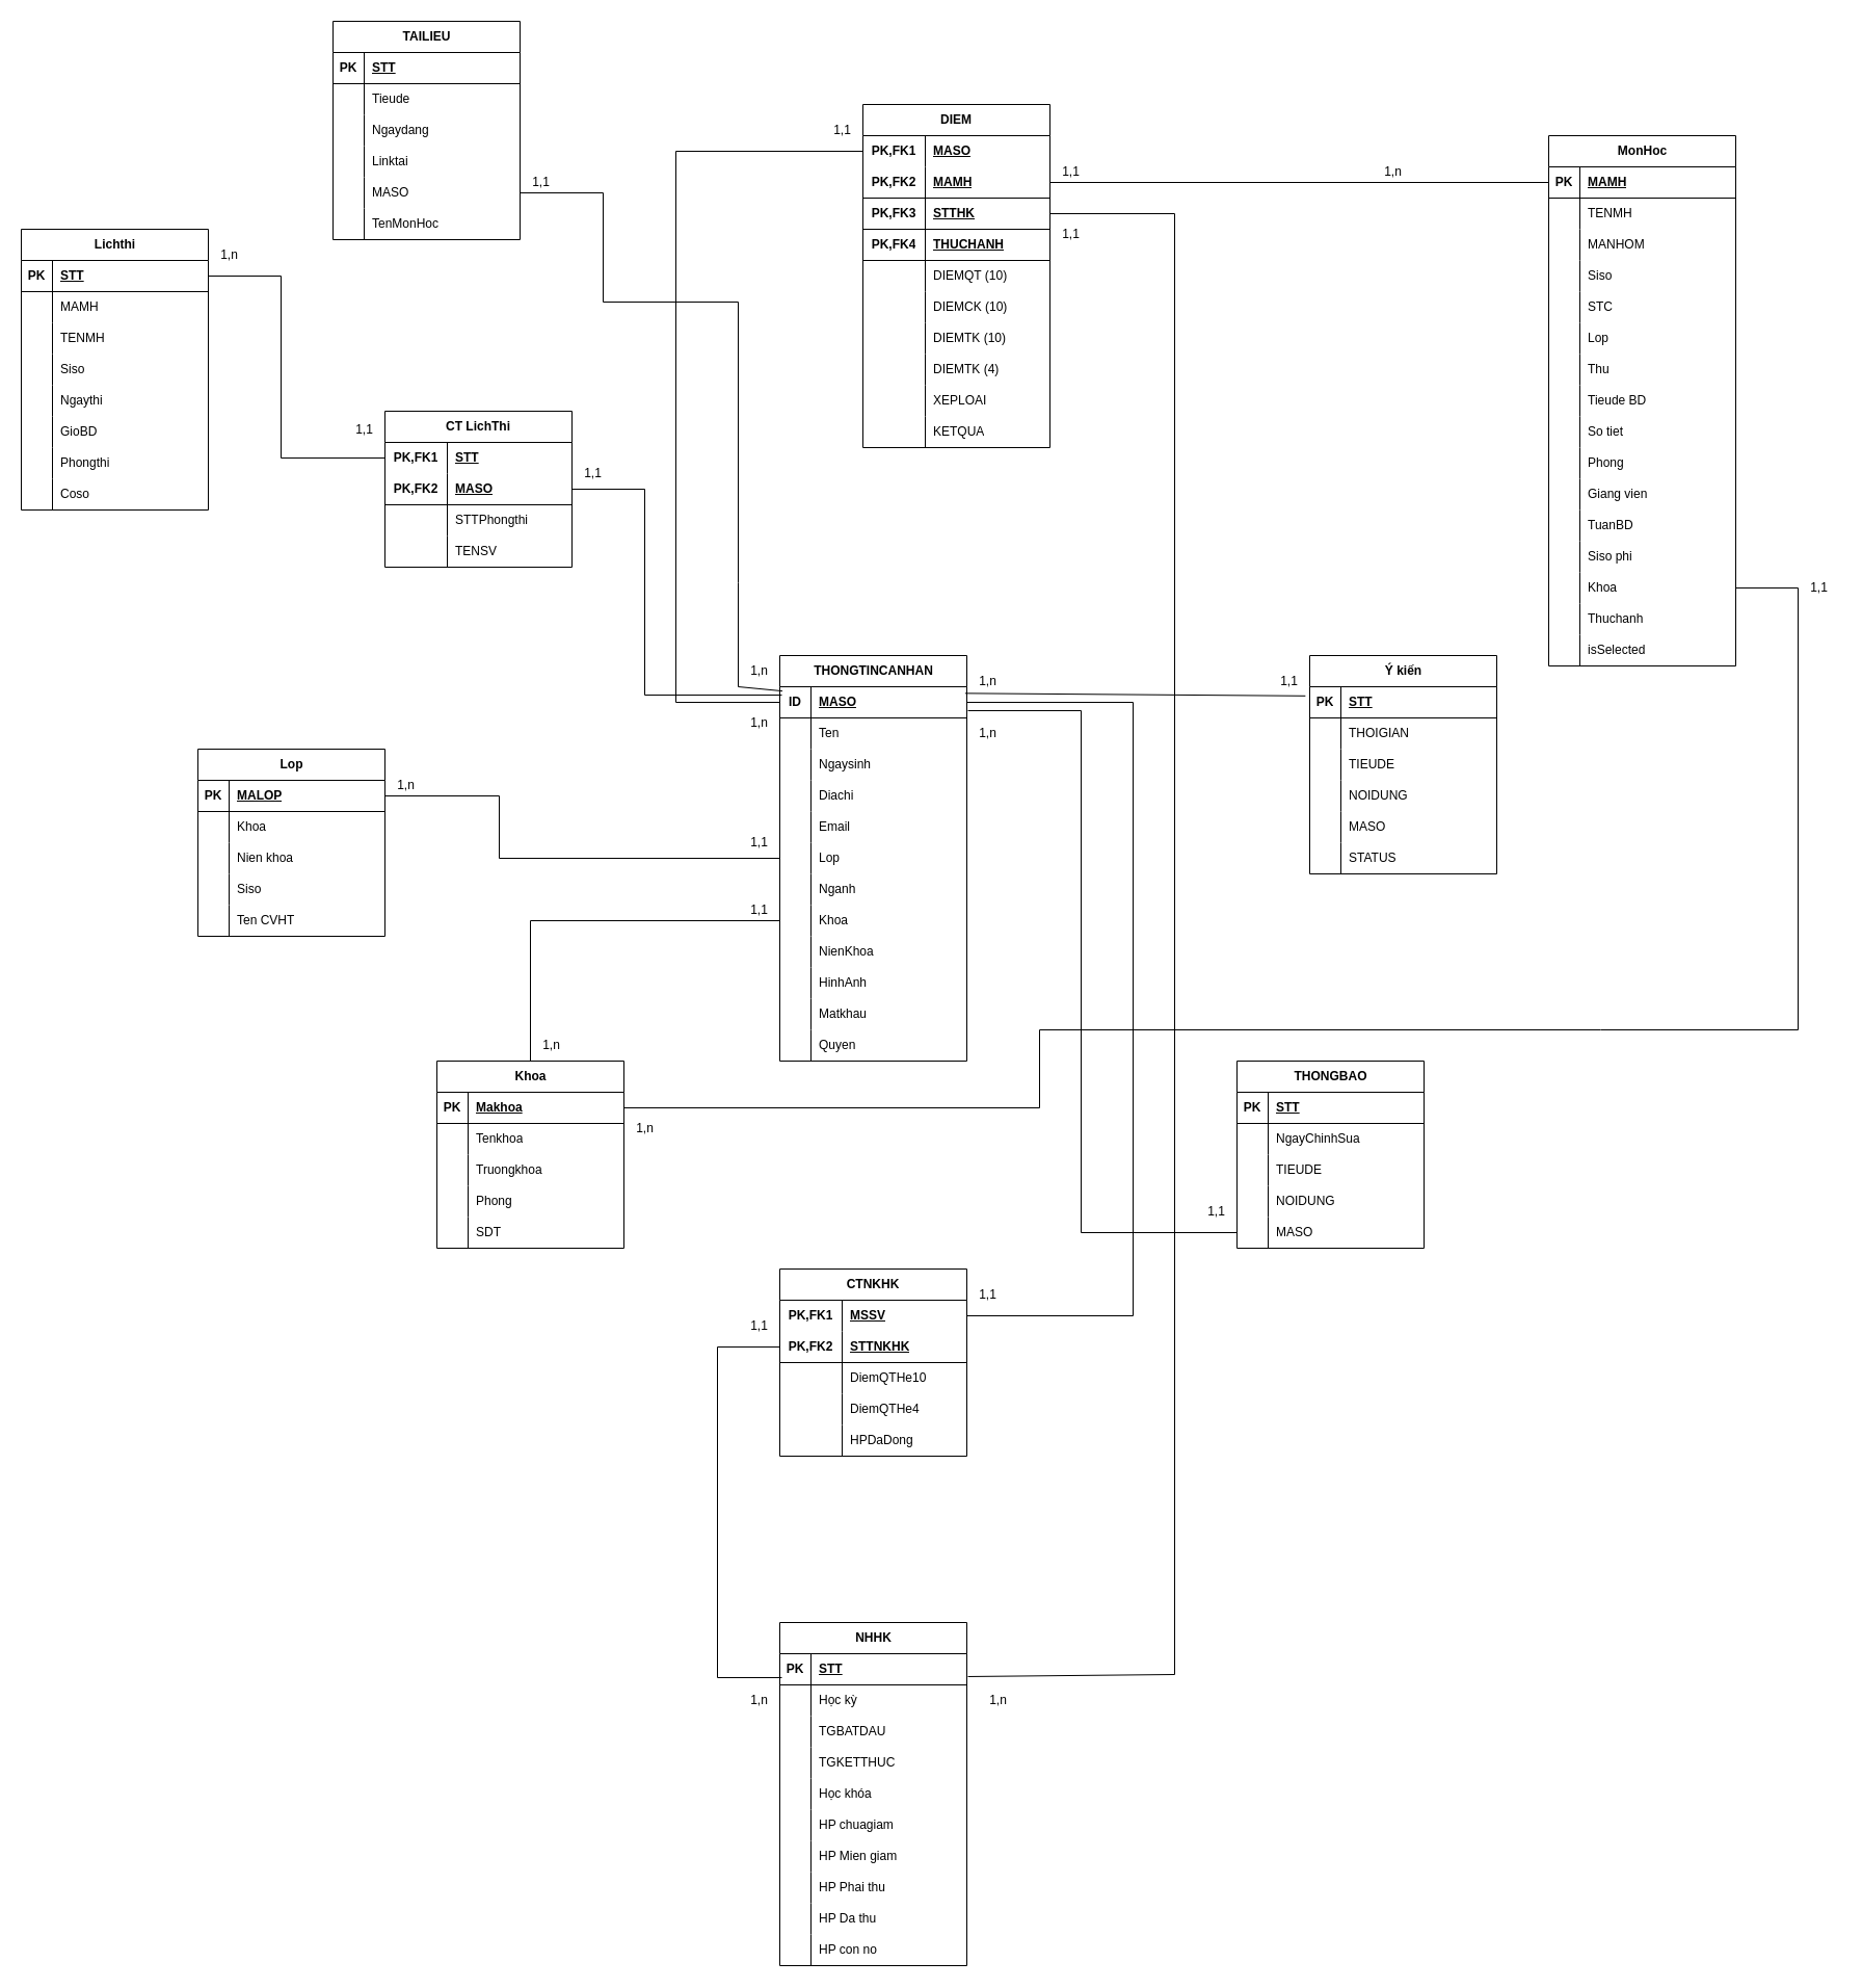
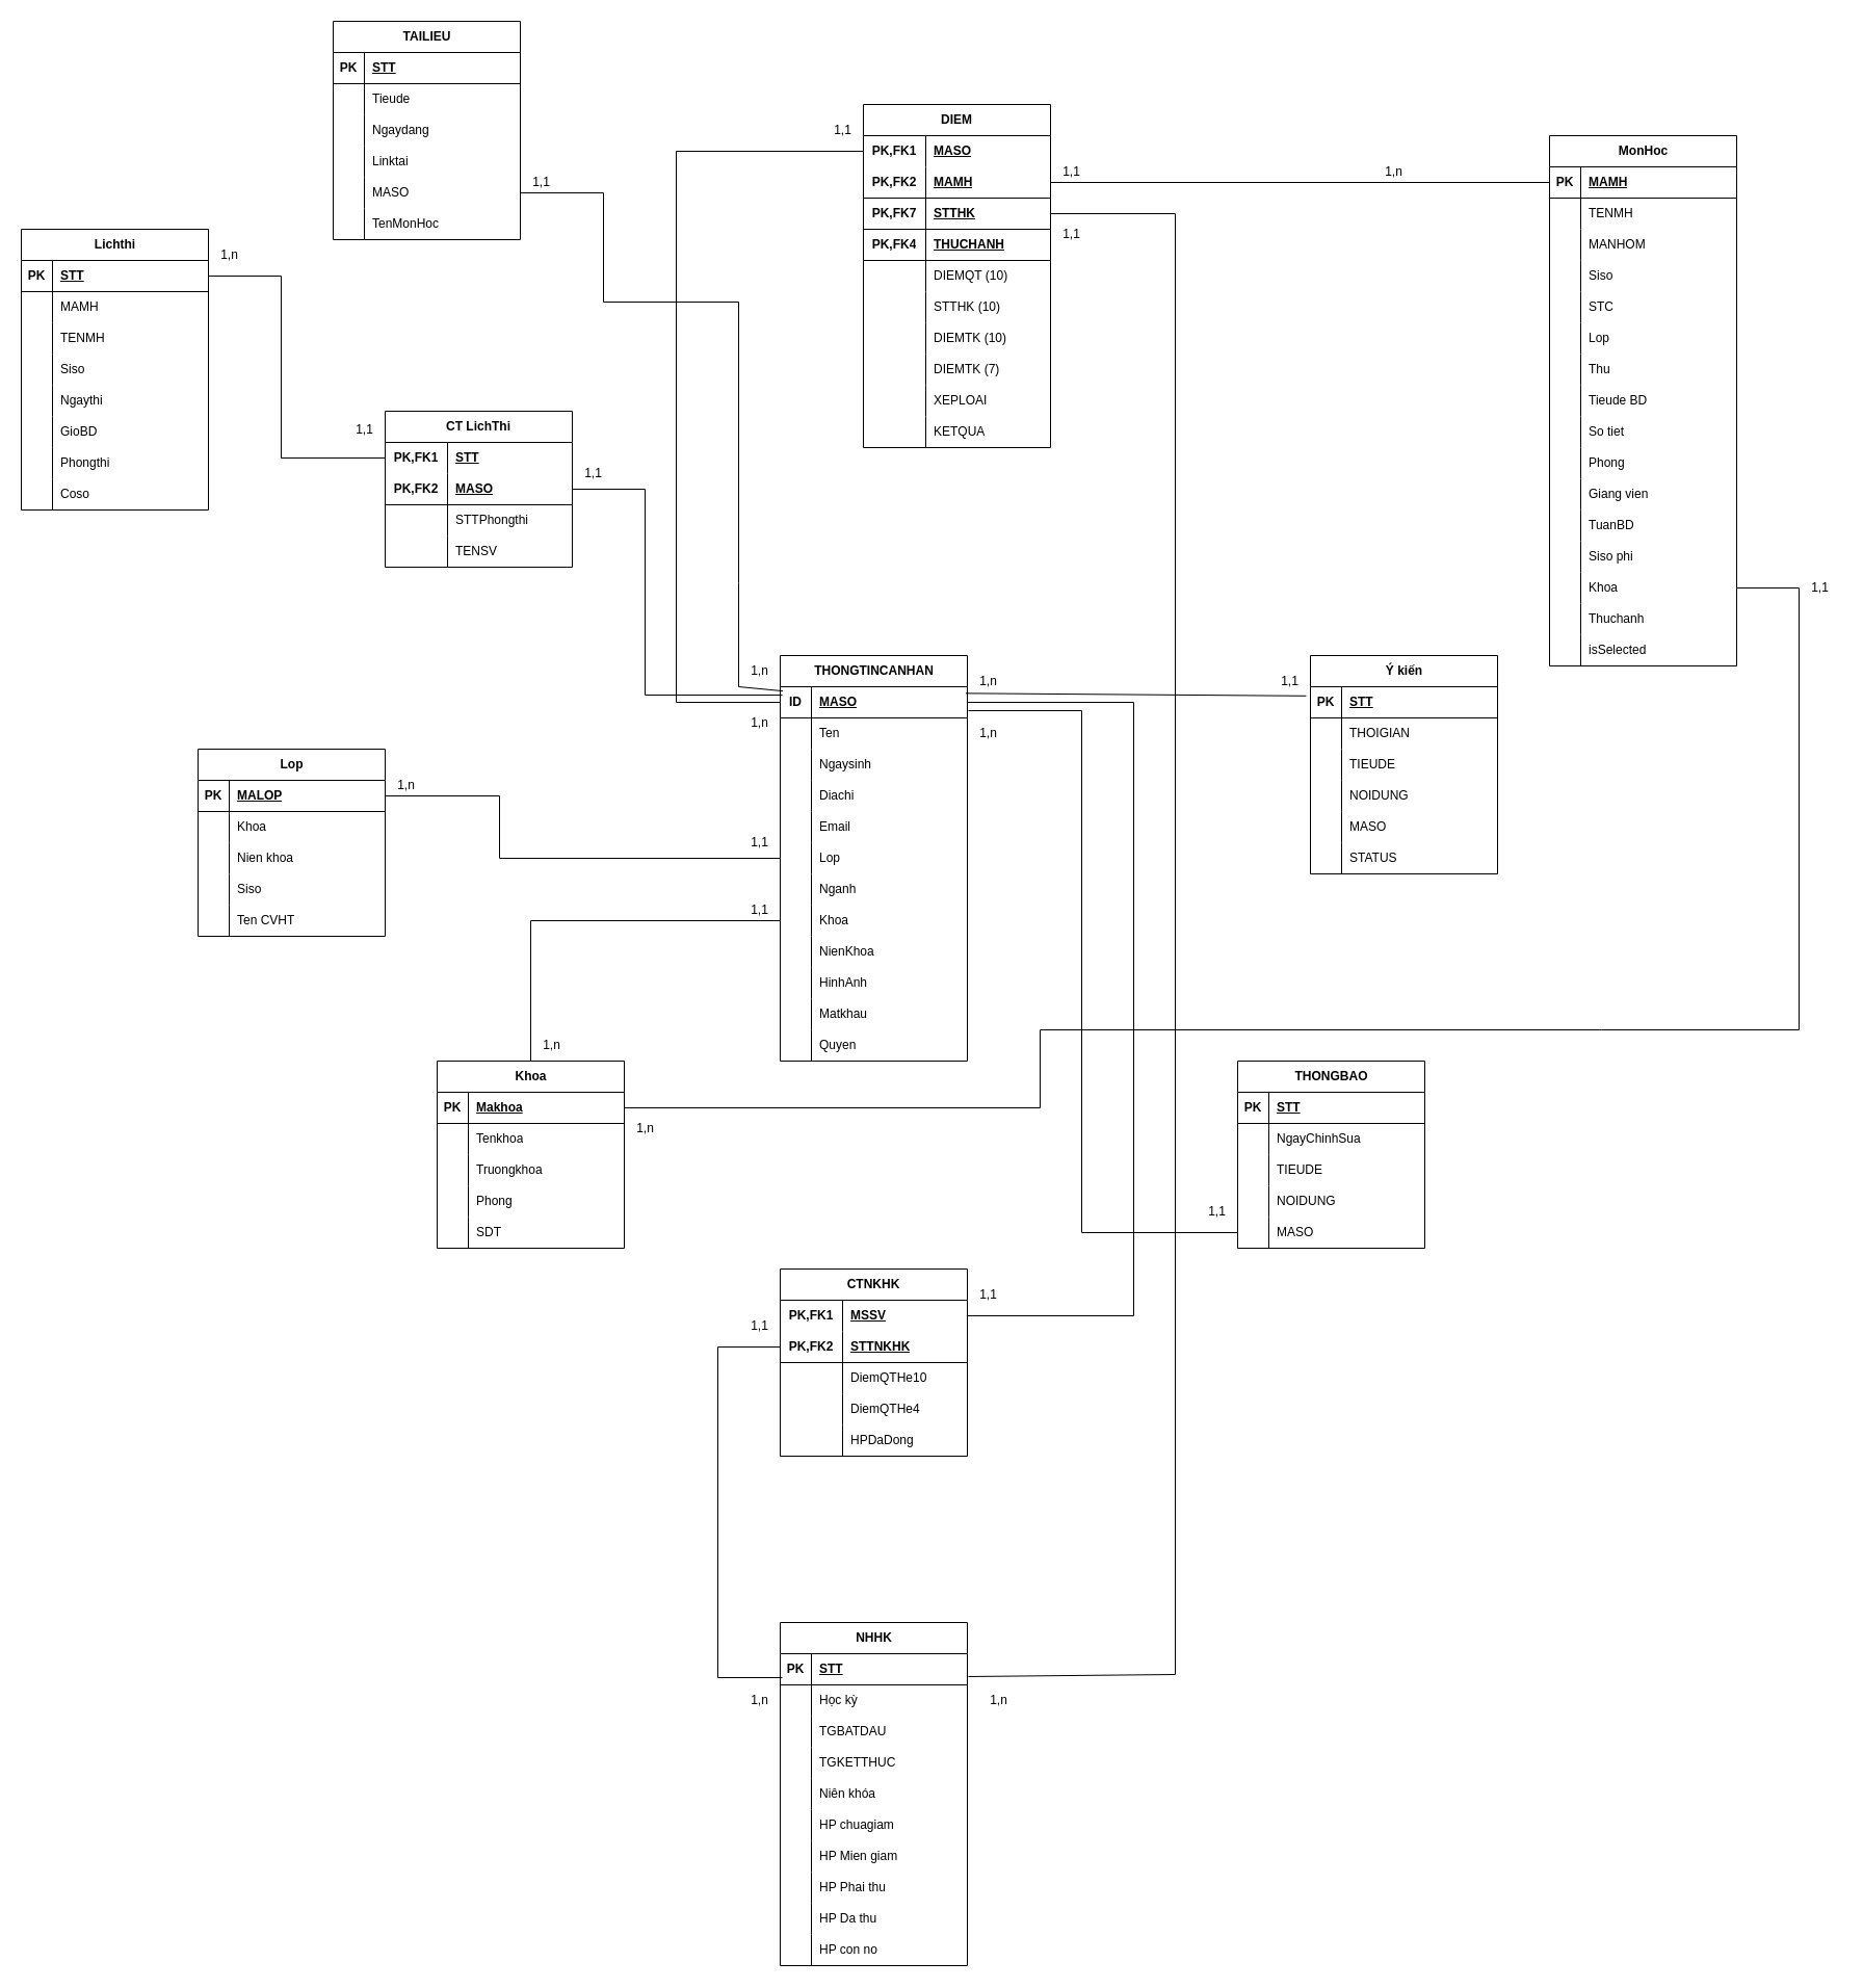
- <mxCell id="130" value="PK,FK3" style="shape=partialRectangle;connectable=0;fillColor=none;top=0;left=0;bottom=0;right=0;fontStyle=1;overflow=hidden;html=1;whiteSpace=wrap;" parent="129" vertex="1"><mxGeometry width="60" height="30" as="geometry"><mxRectangle width="60" height="30" as="alternateBounds" /></mxGeometry></mxCell>
+ <mxCell id="130" value="PK,FK7" style="shape=partialRectangle;connectable=0;fillColor=none;top=0;left=0;bottom=0;right=0;fontStyle=1;overflow=hidden;html=1;whiteSpace=wrap;" parent="129" vertex="1"><mxGeometry width="60" height="30" as="geometry"><mxRectangle width="60" height="30" as="alternateBounds" /></mxGeometry></mxCell>
- <mxCell id="140" value="DIEMCK (10)" style="shape=partialRectangle;connectable=0;fillColor=none;top=0;left=0;bottom=0;right=0;align=left;spacingLeft=6;overflow=hidden;html=1;whiteSpace=wrap;" parent="138" vertex="1"><mxGeometry x="60" width="120" height="30" as="geometry"><mxRectangle width="120" height="30" as="alternateBounds" /></mxGeometry></mxCell>
+ <mxCell id="140" value="STTHK (10)" style="shape=partialRectangle;connectable=0;fillColor=none;top=0;left=0;bottom=0;right=0;align=left;spacingLeft=6;overflow=hidden;html=1;whiteSpace=wrap;" parent="138" vertex="1"><mxGeometry x="60" width="120" height="30" as="geometry"><mxRectangle width="120" height="30" as="alternateBounds" /></mxGeometry></mxCell>
- <mxCell id="146" value="DIEMTK (4)" style="shape=partialRectangle;connectable=0;fillColor=none;top=0;left=0;bottom=0;right=0;align=left;spacingLeft=6;overflow=hidden;html=1;whiteSpace=wrap;" parent="144" vertex="1"><mxGeometry x="60" width="120" height="30" as="geometry"><mxRectangle width="120" height="30" as="alternateBounds" /></mxGeometry></mxCell>
+ <mxCell id="146" value="DIEMTK (7)" style="shape=partialRectangle;connectable=0;fillColor=none;top=0;left=0;bottom=0;right=0;align=left;spacingLeft=6;overflow=hidden;html=1;whiteSpace=wrap;" parent="144" vertex="1"><mxGeometry x="60" width="120" height="30" as="geometry"><mxRectangle width="120" height="30" as="alternateBounds" /></mxGeometry></mxCell>
- <mxCell id="263" value="Học khóa" style="shape=partialRectangle;connectable=0;fillColor=none;top=0;left=0;bottom=0;right=0;align=left;spacingLeft=6;overflow=hidden;whiteSpace=wrap;html=1;" parent="261" vertex="1"><mxGeometry x="30" width="150" height="30" as="geometry"><mxRectangle width="150" height="30" as="alternateBounds" /></mxGeometry></mxCell>
+ <mxCell id="263" value="Niên khóa" style="shape=partialRectangle;connectable=0;fillColor=none;top=0;left=0;bottom=0;right=0;align=left;spacingLeft=6;overflow=hidden;whiteSpace=wrap;html=1;" parent="261" vertex="1"><mxGeometry x="30" width="150" height="30" as="geometry"><mxRectangle width="150" height="30" as="alternateBounds" /></mxGeometry></mxCell>
